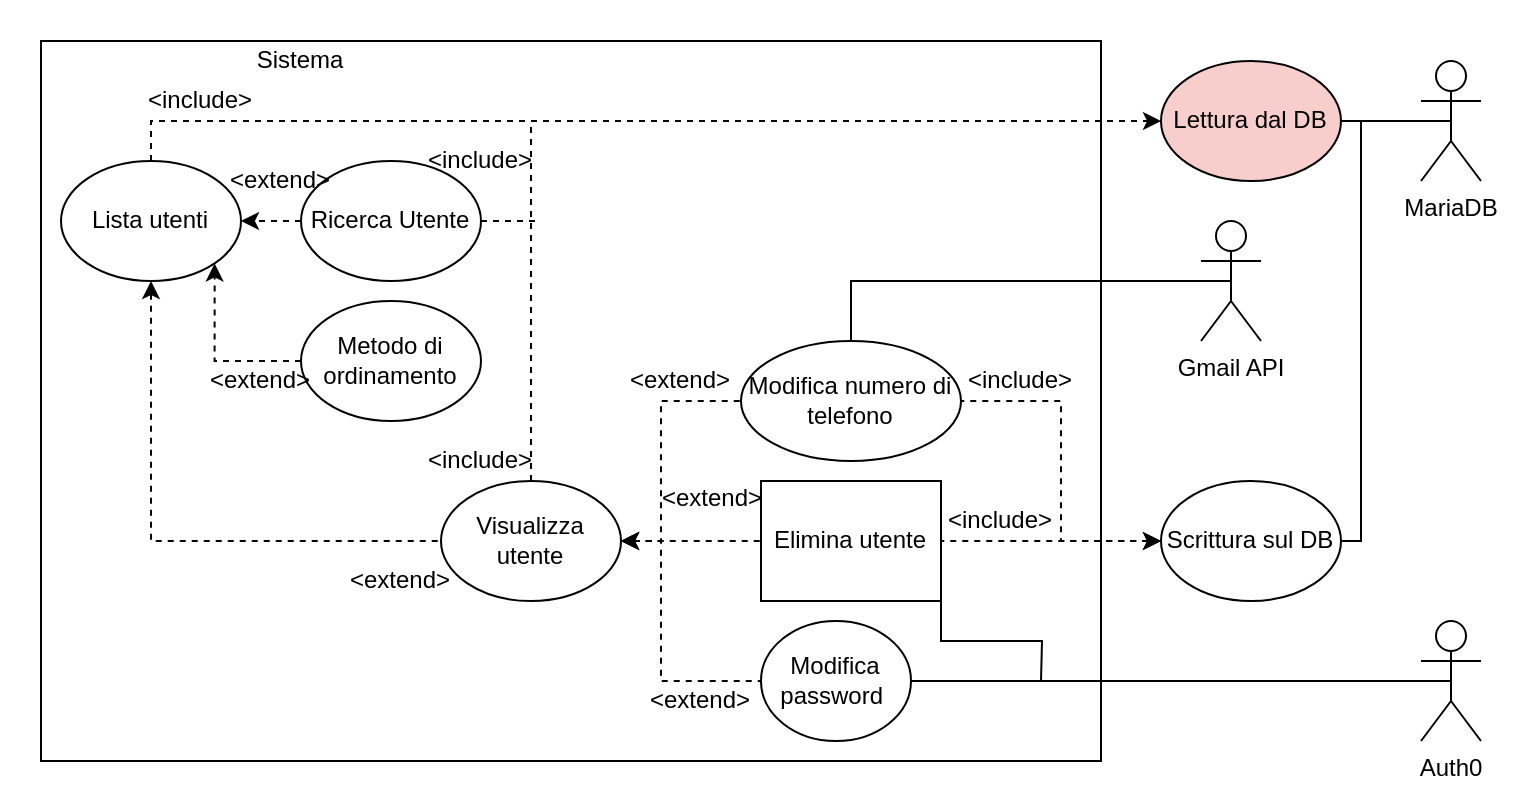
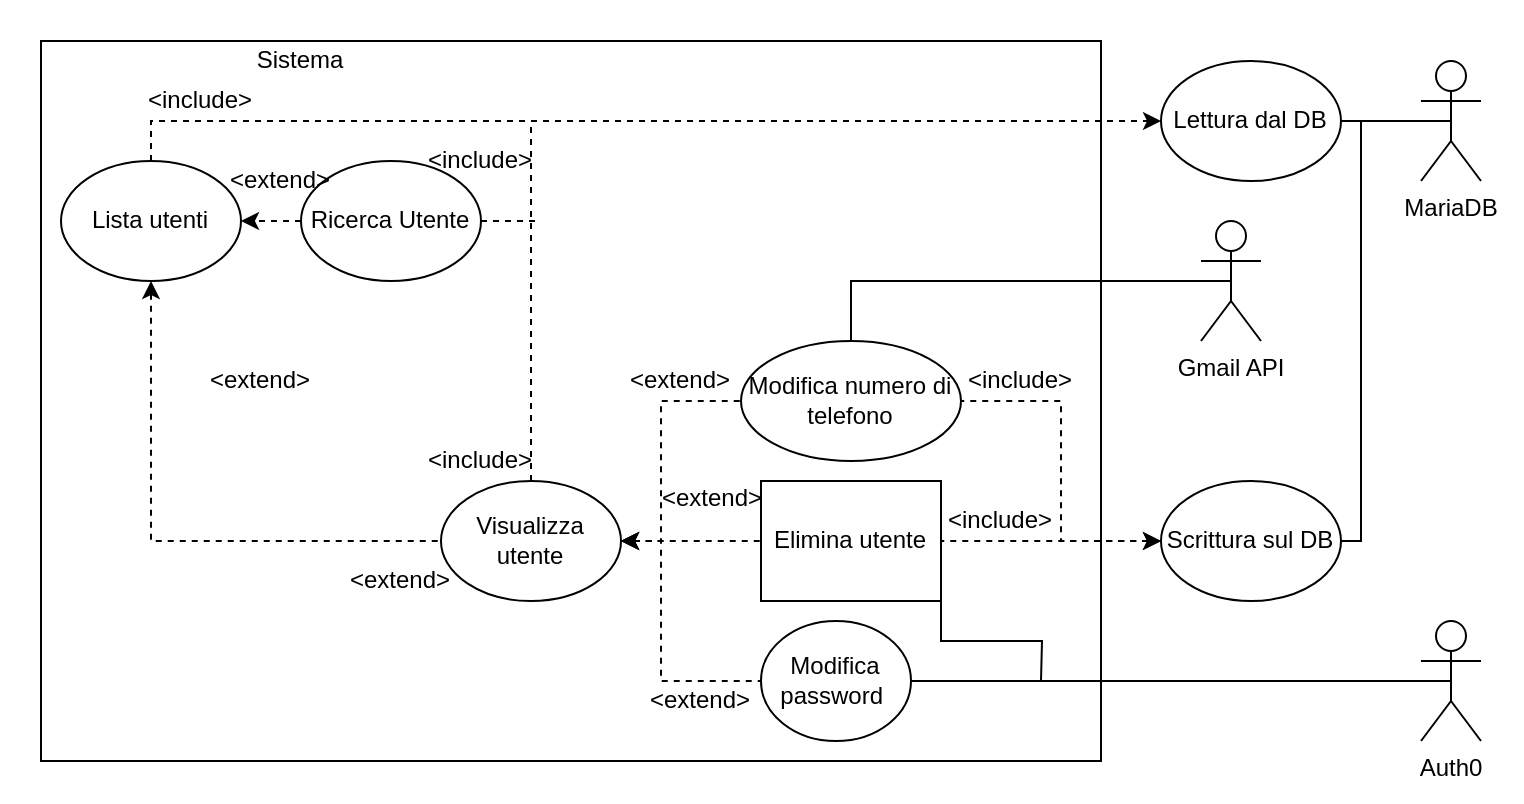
- <mxCell id="12" value="Lettura dal DB" style="ellipse;whiteSpace=wrap;html=1;fillColor=#f8cecc;" parent="1" vertex="1"><mxGeometry x="580" y="30" width="90" height="60" as="geometry" /></mxCell>
+ <mxCell id="12" value="Lettura dal DB" style="ellipse;whiteSpace=wrap;html=1;" parent="1" vertex="1"><mxGeometry x="580" y="30" width="90" height="60" as="geometry" /></mxCell>
- <mxCell id="37" style="edgeStyle=orthogonalEdgeStyle;rounded=0;orthogonalLoop=1;jettySize=auto;html=1;exitX=0;exitY=0.5;exitDx=0;exitDy=0;entryX=1;entryY=1;entryDx=0;entryDy=0;dashed=1;endArrow=classic;endFill=1;" edge="1" parent="1" source="38" target="5"><mxGeometry relative="1" as="geometry" /></mxCell>
- <mxCell id="38" value="Metodo di ordinamento" style="ellipse;whiteSpace=wrap;html=1;" vertex="1" parent="1"><mxGeometry x="150" y="150" width="90" height="60" as="geometry" /></mxCell>
